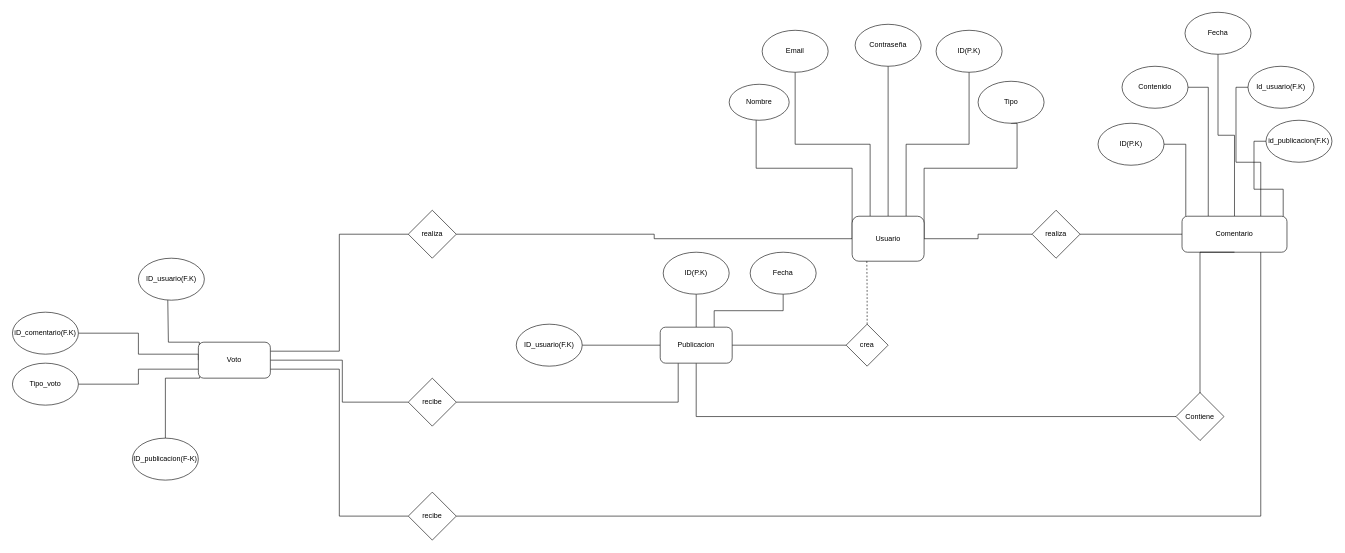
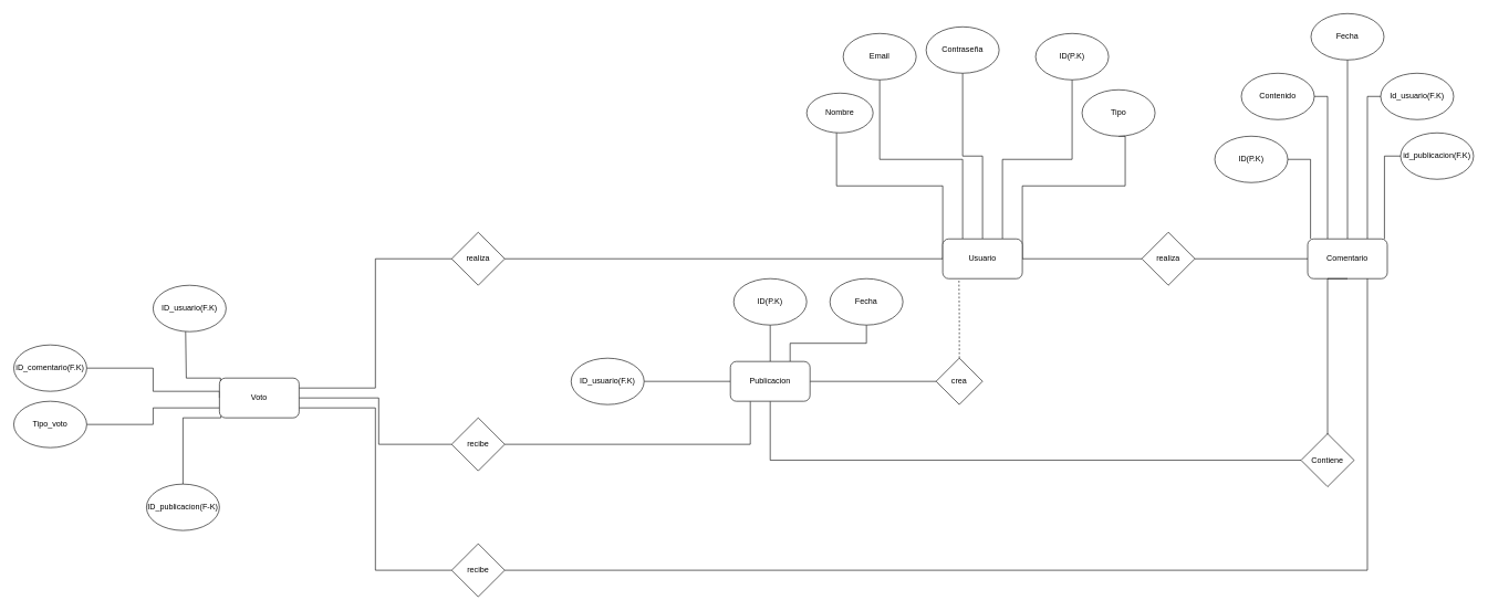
- <mxCell id="24" value="Contraseña" style="ellipse;whiteSpace=wrap;html=1;" vertex="1" parent="1"><mxGeometry x="1425" y="40" width="110" height="70" as="geometry" /></mxCell>
+ <mxCell id="24" value="Contraseña" style="ellipse;whiteSpace=wrap;html=1;" vertex="1" parent="1"><mxGeometry x="1395" y="40" width="110" height="70" as="geometry" /></mxCell>
- <mxCell id="32" value="Comentario" style="rounded=1;whiteSpace=wrap;html=1;" vertex="1" parent="1"><mxGeometry x="1970" y="360" width="175" height="60" as="geometry" /></mxCell>
+ <mxCell id="32" value="Comentario" style="rounded=1;whiteSpace=wrap;html=1;" vertex="1" parent="1"><mxGeometry x="1970" y="360" width="120" height="60" as="geometry" /></mxCell>
- <mxCell id="9" value="Usuario" style="rounded=1;whiteSpace=wrap;html=1;" vertex="1" parent="1"><mxGeometry x="1420" y="360" width="120" height="75" as="geometry" /></mxCell>
+ <mxCell id="9" value="Usuario" style="rounded=1;whiteSpace=wrap;html=1;" vertex="1" parent="1"><mxGeometry x="1420" y="360" width="120" height="60" as="geometry" /></mxCell>
